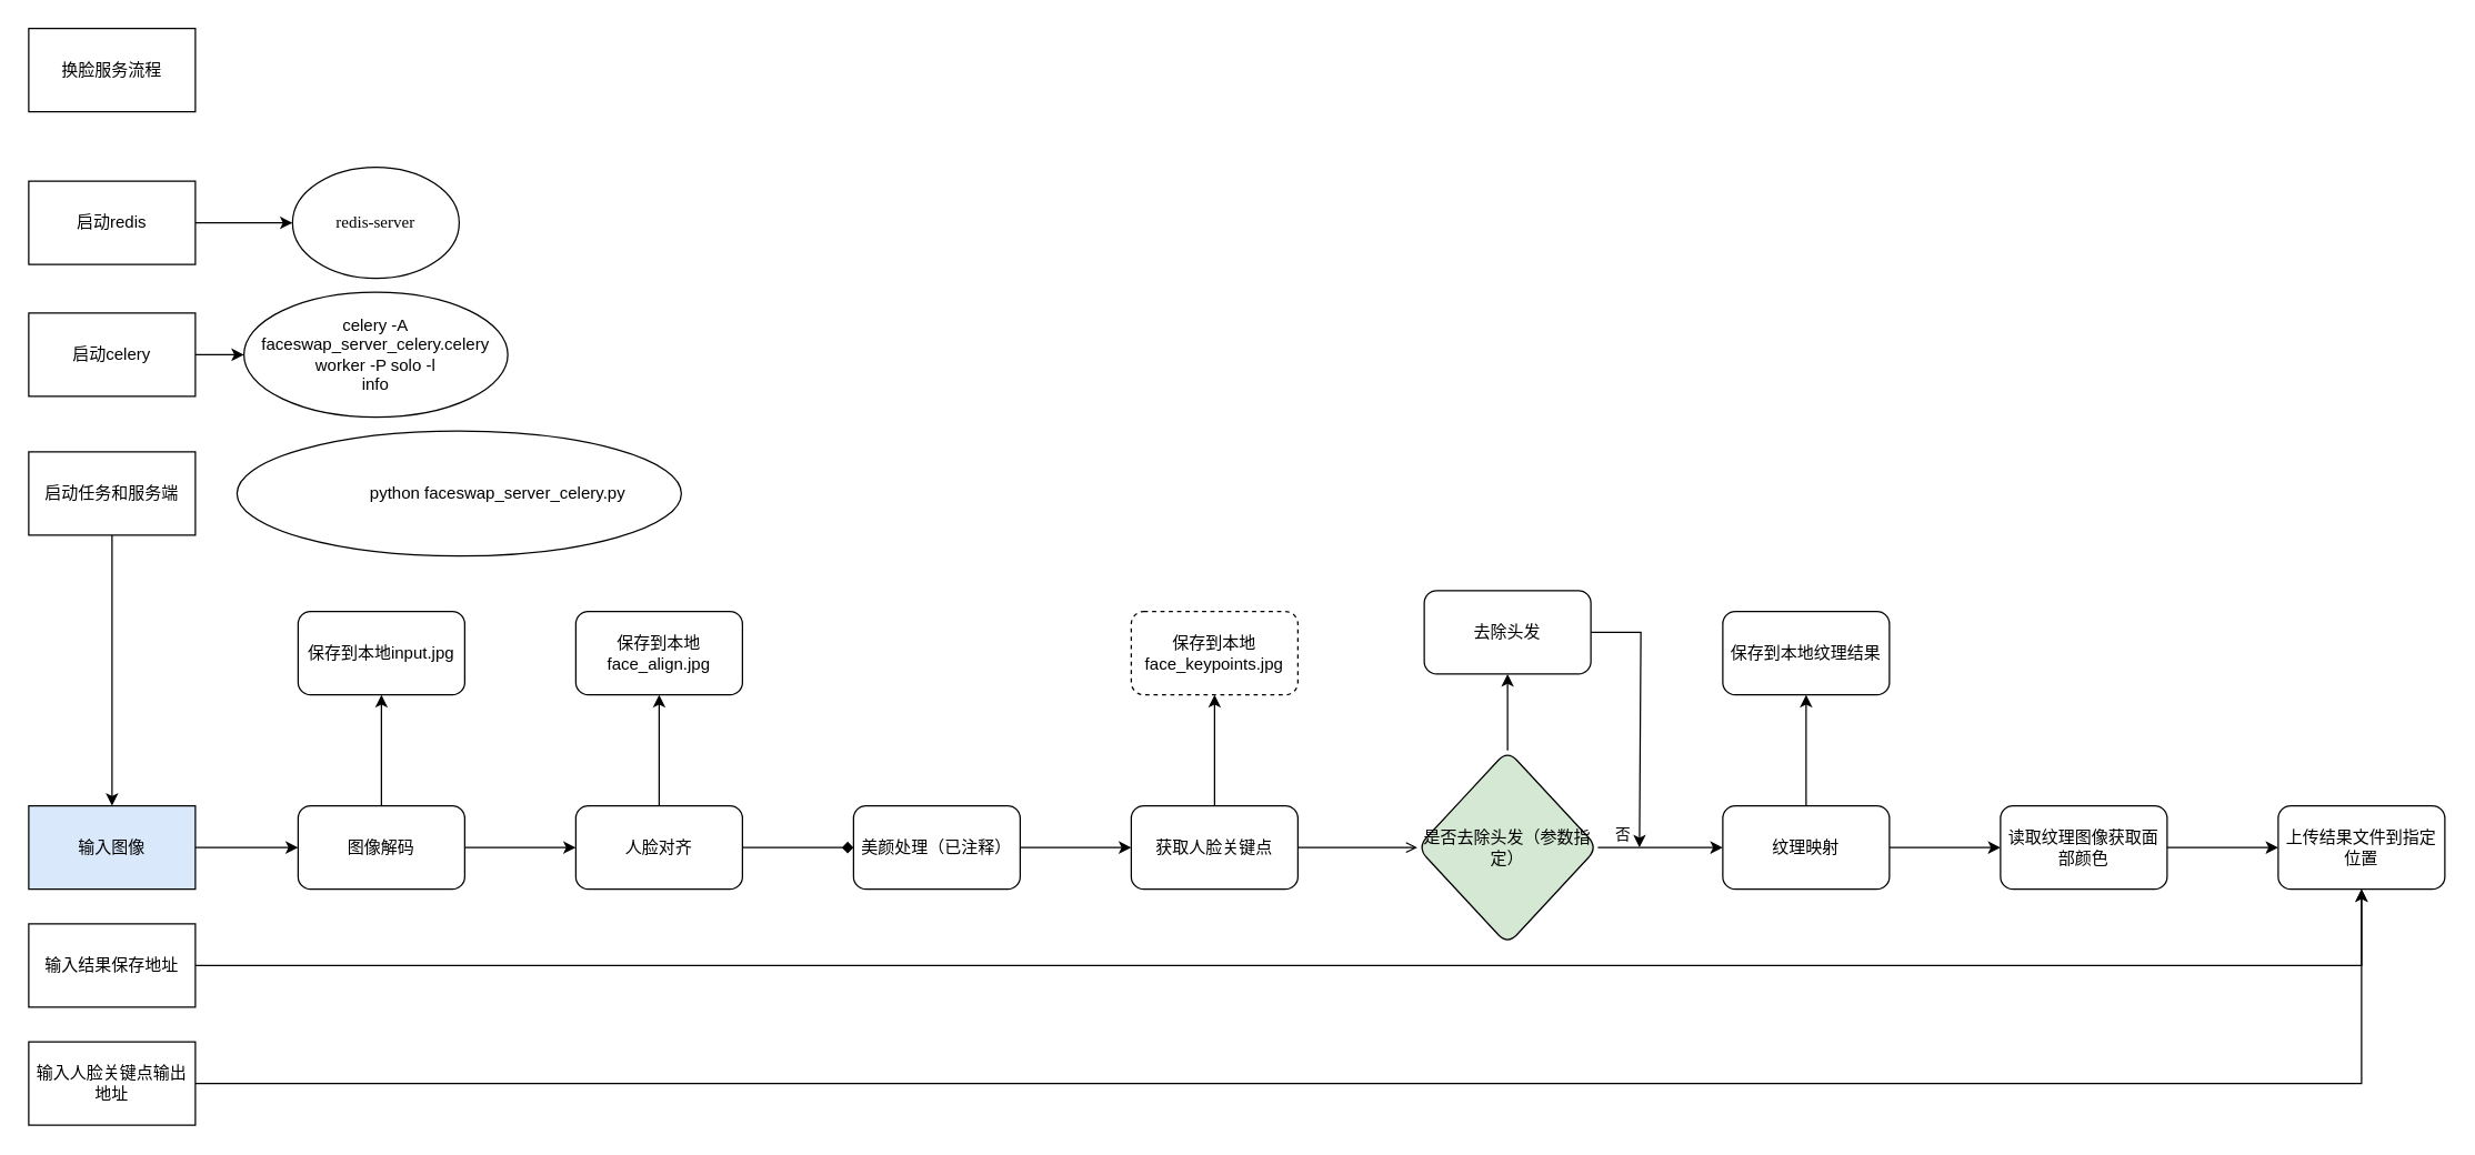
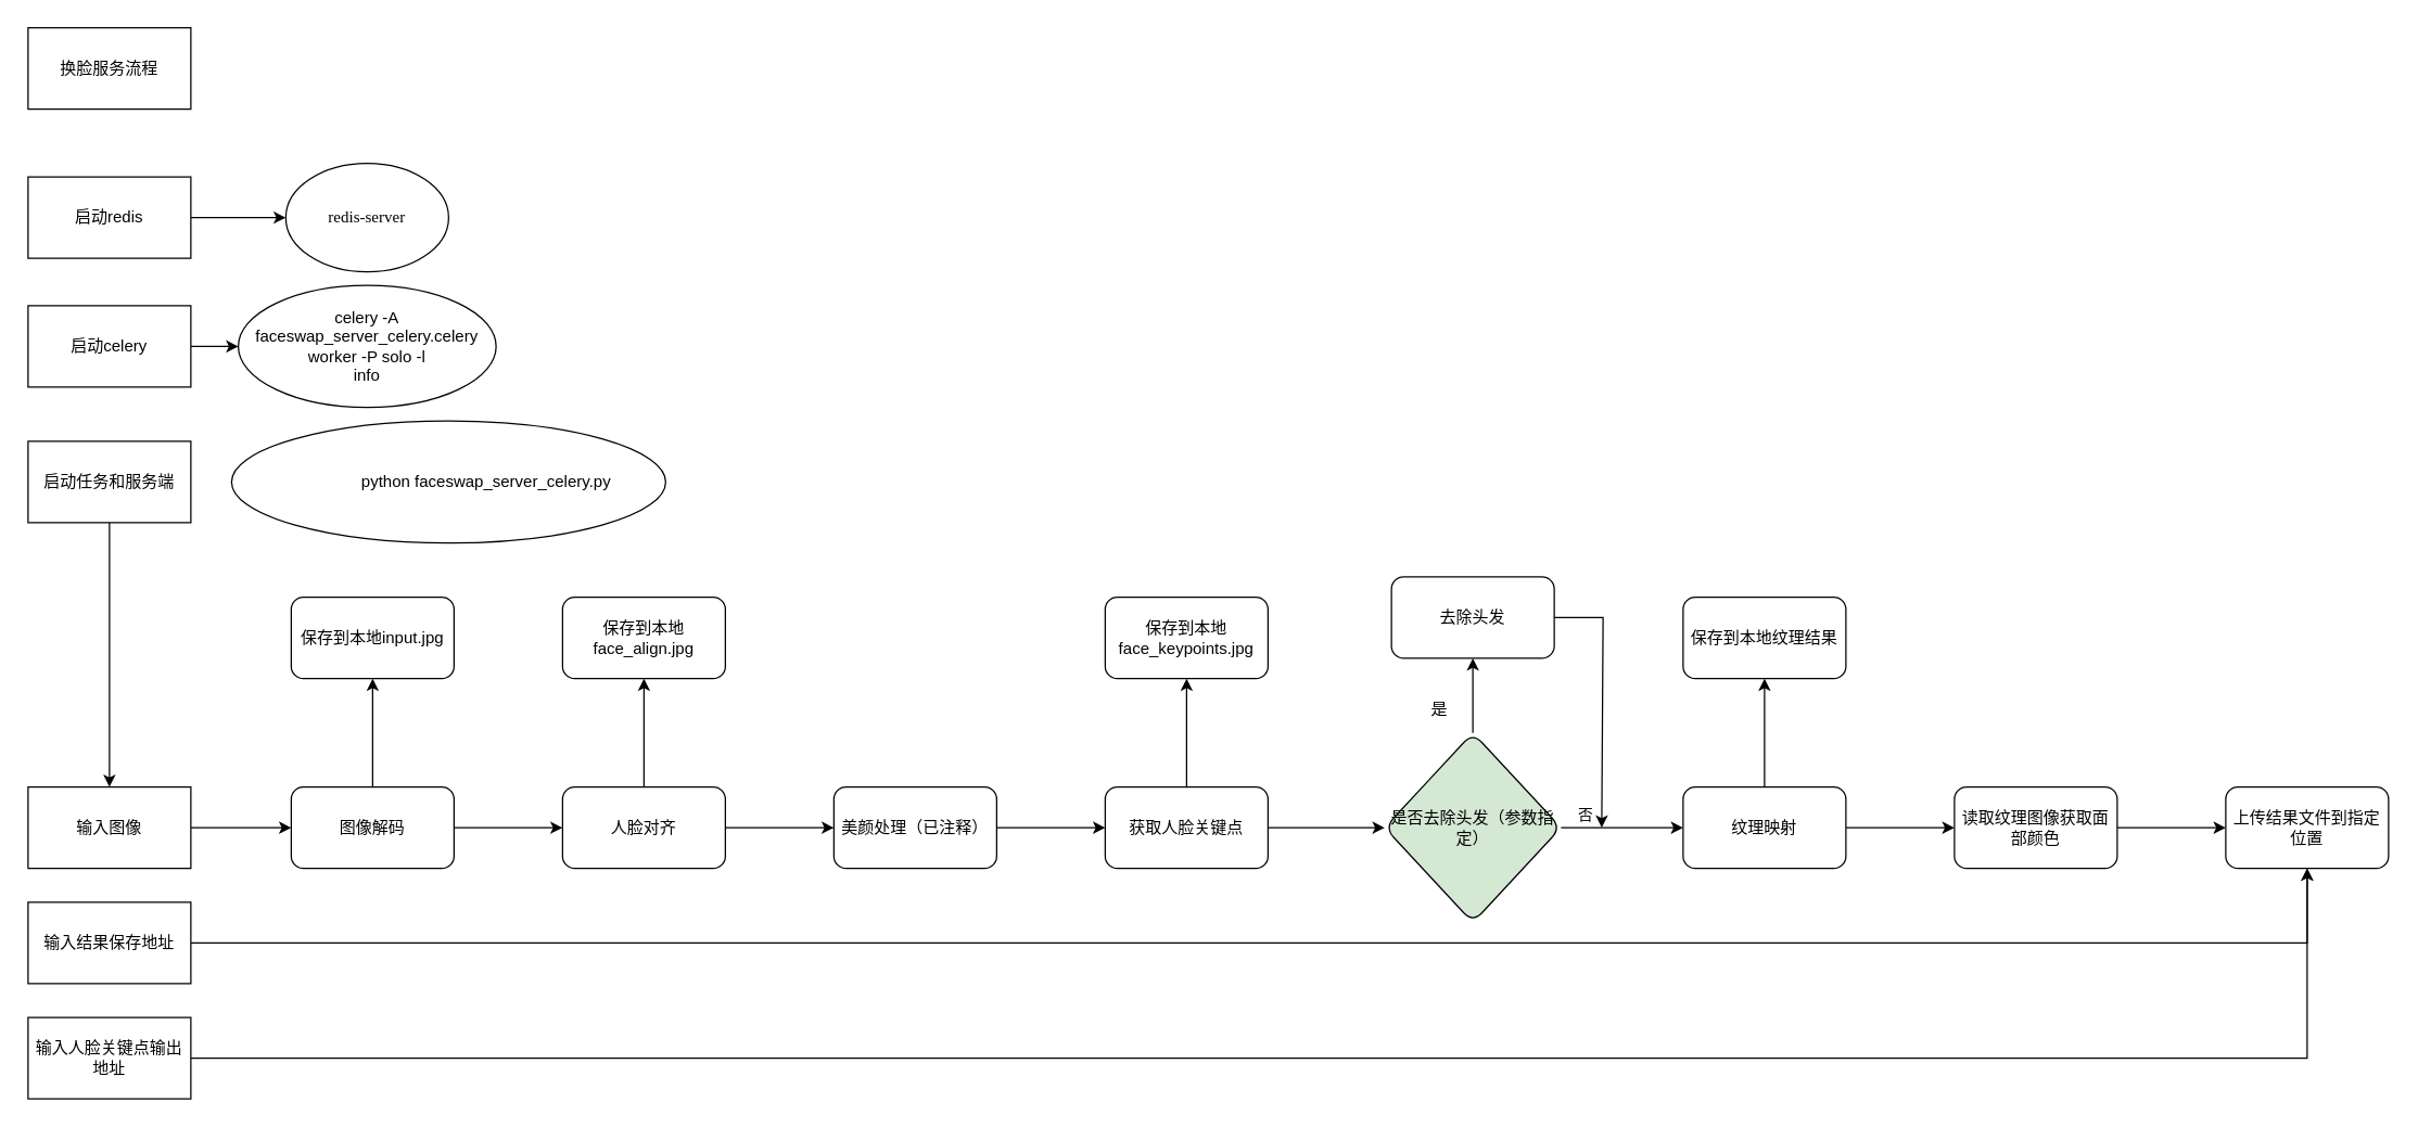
- <mxCell id="44" value="保存到本地face_keypoints.jpg" style="whiteSpace=wrap;html=1;rounded=1;dashed=1;" vertex="1" parent="1"><mxGeometry x="814" y="440" width="120" height="60" as="geometry" /></mxCell>
+ <mxCell id="44" value="保存到本地face_keypoints.jpg" style="whiteSpace=wrap;html=1;rounded=1;" vertex="1" parent="1"><mxGeometry x="814" y="440" width="120" height="60" as="geometry" /></mxCell>
+ <mxCell id="35" value="是" style="text;html=1;align=center;verticalAlign=middle;resizable=0;points=[];autosize=1;strokeColor=none;fillColor=none;" vertex="1" parent="1"><mxGeometry x="1040" y="508" width="40" height="30" as="geometry" /></mxCell>
- <mxCell id="13" value="输入图像" style="rounded=0;whiteSpace=wrap;html=1;fillColor=#dae8fc;" vertex="1" parent="1"><mxGeometry x="20" y="580" width="120" height="60" as="geometry" /></mxCell>
+ <mxCell id="13" value="输入图像" style="rounded=0;whiteSpace=wrap;html=1;" vertex="1" parent="1"><mxGeometry x="20" y="580" width="120" height="60" as="geometry" /></mxCell>
- <mxCell id="21" value="" style="edgeStyle=orthogonalEdgeStyle;rounded=0;orthogonalLoop=1;jettySize=auto;html=1;endArrow=diamond;" edge="1" parent="1" source="23" target="25"><mxGeometry relative="1" as="geometry" /></mxCell>
+ <mxCell id="21" value="" style="edgeStyle=orthogonalEdgeStyle;rounded=0;orthogonalLoop=1;jettySize=auto;html=1;" edge="1" parent="1" source="23" target="25"><mxGeometry relative="1" as="geometry" /></mxCell>
- <mxCell id="26" value="" style="edgeStyle=orthogonalEdgeStyle;rounded=0;orthogonalLoop=1;jettySize=auto;html=1;endArrow=open;" edge="1" parent="1" source="28" target="32"><mxGeometry relative="1" as="geometry" /></mxCell>
+ <mxCell id="26" value="" style="edgeStyle=orthogonalEdgeStyle;rounded=0;orthogonalLoop=1;jettySize=auto;html=1;" edge="1" parent="1" source="28" target="32"><mxGeometry relative="1" as="geometry" /></mxCell>
